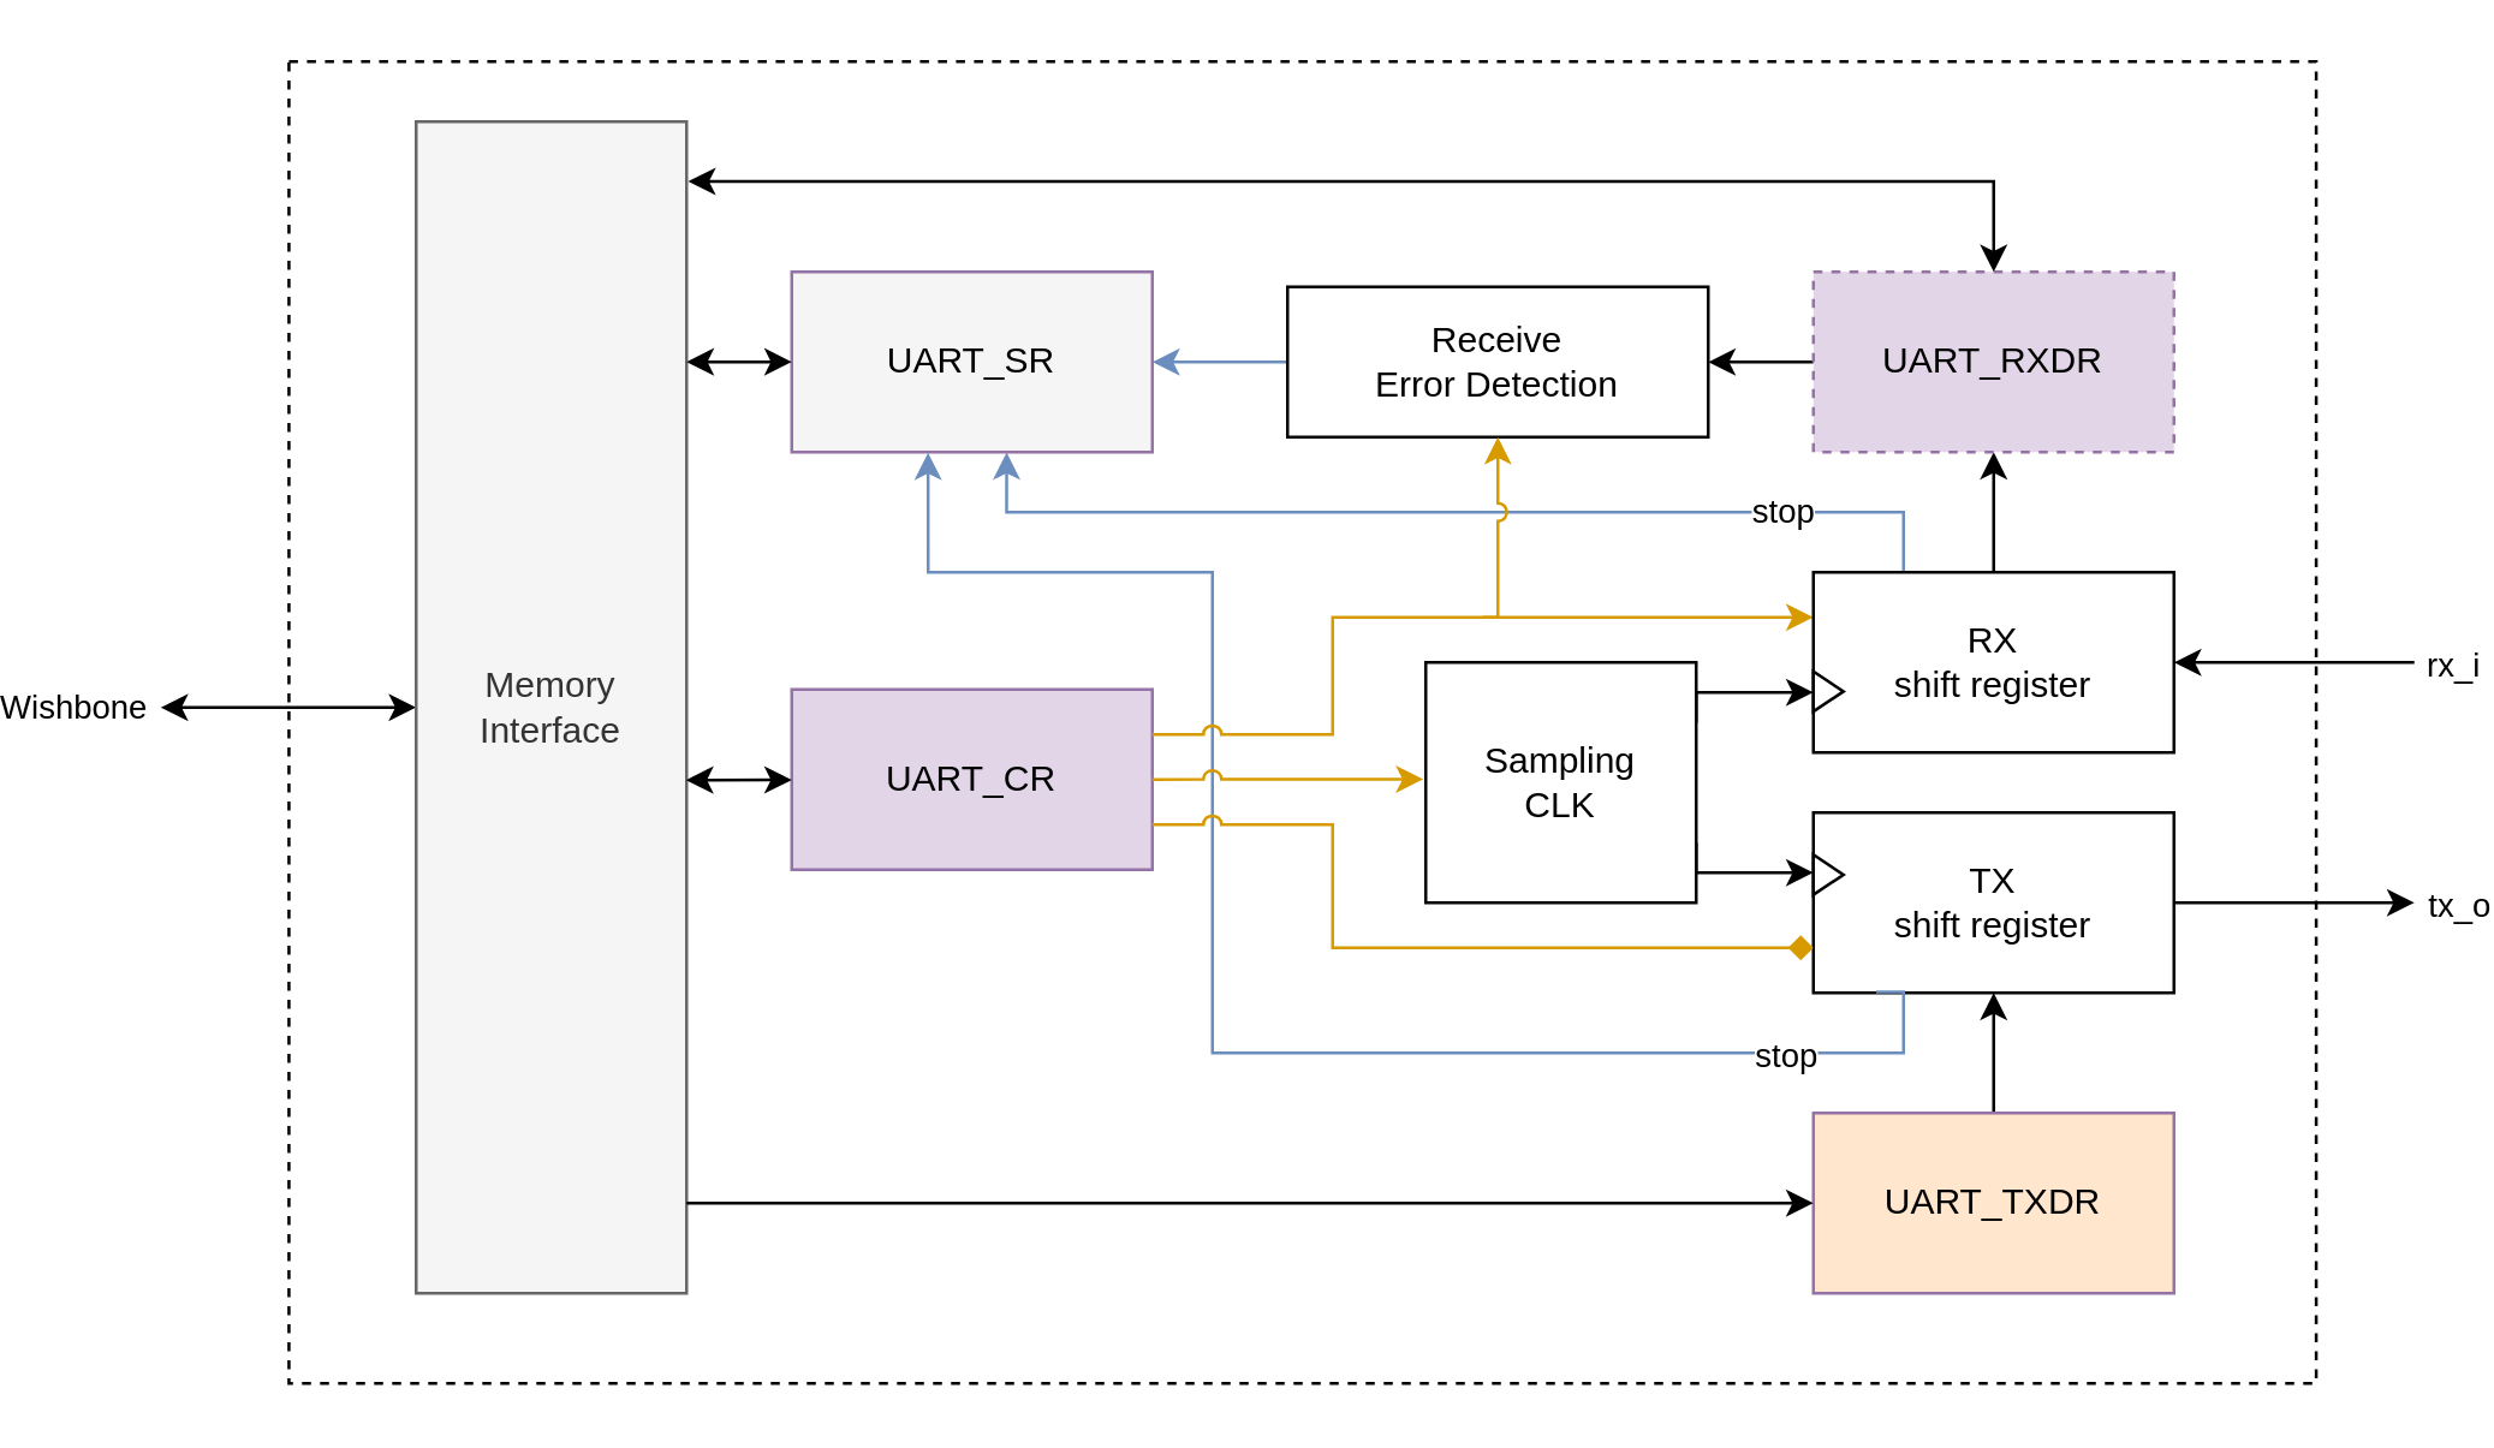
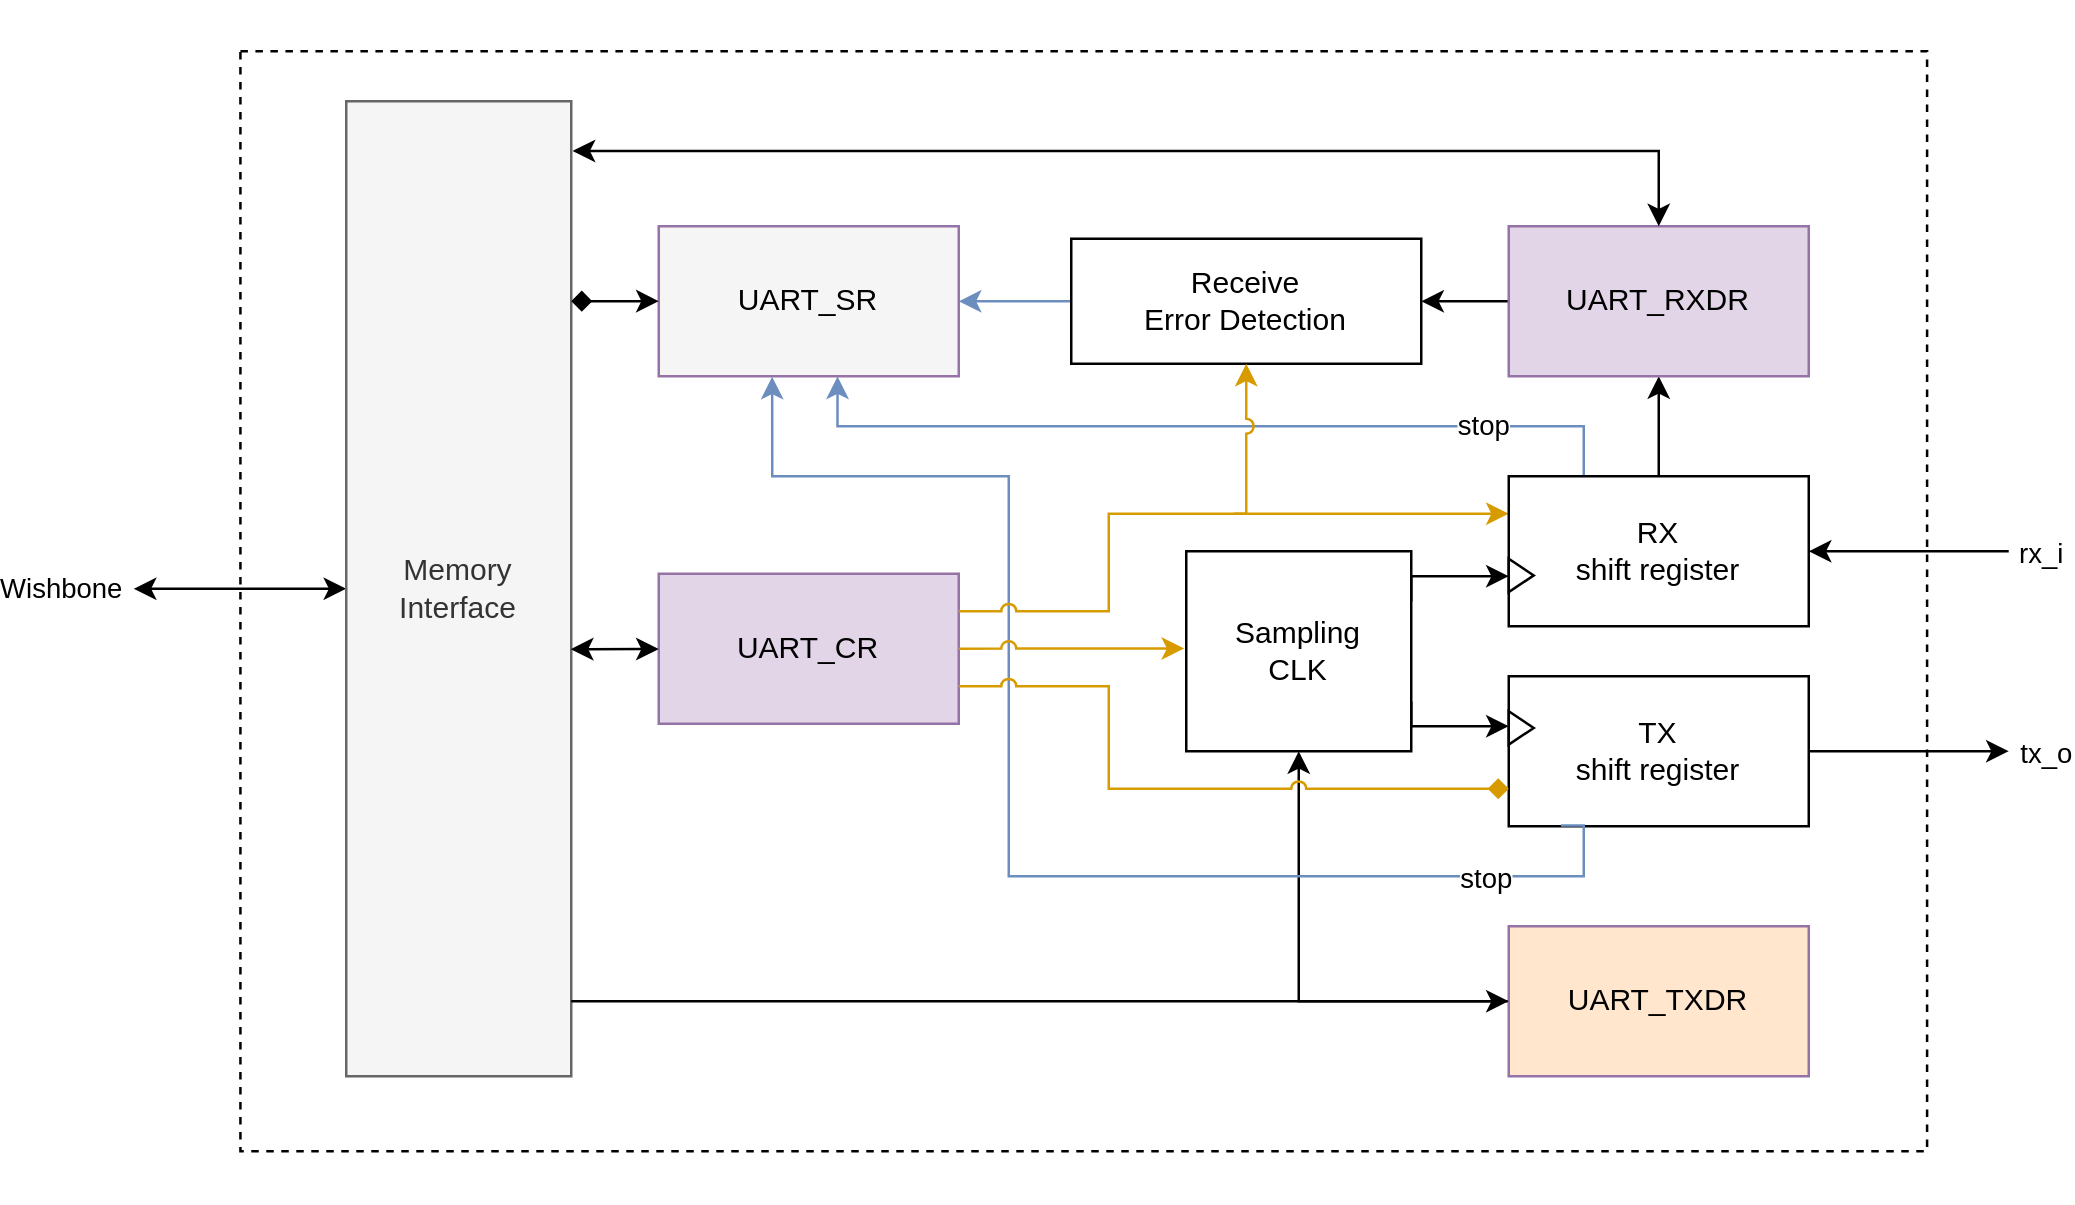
- <mxCell id="31" style="rounded=0;orthogonalLoop=1;jettySize=auto;html=1;entryX=1;entryY=0.205;entryDx=0;entryDy=0;entryPerimeter=0;startArrow=classic;startFill=1;" edge="1" parent="1" source="17" target="26"><mxGeometry relative="1" as="geometry"><mxPoint x="200" y="120" as="targetPoint" /></mxGeometry></mxCell>
+ <mxCell id="31" style="rounded=0;orthogonalLoop=1;jettySize=auto;html=1;entryX=1;entryY=0.205;entryDx=0;entryDy=0;entryPerimeter=0;startArrow=classic;startFill=1;endArrow=diamond;" edge="1" parent="1" source="17" target="26"><mxGeometry relative="1" as="geometry"><mxPoint x="200" y="120" as="targetPoint" /></mxGeometry></mxCell>
- <mxCell id="14" value="&lt;div&gt;UART_RXDR&lt;/div&gt;" style="rounded=0;whiteSpace=wrap;html=1;fillColor=#e1d5e7;strokeColor=#9673a6;dashed=1;" vertex="1" parent="1"><mxGeometry x="570" y="90" width="120" height="60" as="geometry" /></mxCell>
+ <mxCell id="14" value="&lt;div&gt;UART_RXDR&lt;/div&gt;" style="rounded=0;whiteSpace=wrap;html=1;fillColor=#e1d5e7;strokeColor=#9673a6;" vertex="1" parent="1"><mxGeometry x="570" y="90" width="120" height="60" as="geometry" /></mxCell>
- <mxCell id="15" style="edgeStyle=orthogonalEdgeStyle;rounded=0;orthogonalLoop=1;jettySize=auto;html=1;entryX=0.5;entryY=1;entryDx=0;entryDy=0;" edge="1" parent="1" source="16" target="12"><mxGeometry relative="1" as="geometry" /></mxCell>
+ <mxCell id="15" style="edgeStyle=orthogonalEdgeStyle;rounded=0;orthogonalLoop=1;jettySize=auto;html=1;" edge="1" parent="1" source="16" target="21"><mxGeometry relative="1" as="geometry" /></mxCell>
